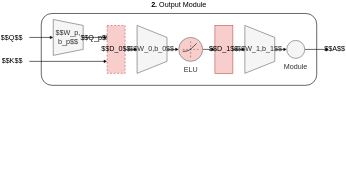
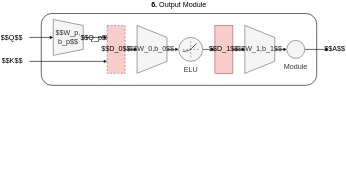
- <mxCell id="3" value="&lt;b&gt;2.&amp;nbsp;&lt;/b&gt;Output Module" style="rounded=1;whiteSpace=wrap;html=1;fillColor=none;labelPosition=center;verticalLabelPosition=top;align=center;verticalAlign=bottom;spacingTop=0;spacingBottom=5;" parent="1" vertex="1"><mxGeometry x="40" y="20" width="460" height="120" as="geometry" /></mxCell>
+ <mxCell id="3" value="&lt;b&gt;6.&amp;nbsp;&lt;/b&gt;Output Module" style="rounded=1;whiteSpace=wrap;html=1;fillColor=none;labelPosition=center;verticalLabelPosition=top;align=center;verticalAlign=bottom;spacingTop=0;spacingBottom=5;" parent="1" vertex="1"><mxGeometry x="40" y="20" width="460" height="120" as="geometry" /></mxCell>
- <mxCell id="20" value="ELU" style="ellipse;whiteSpace=wrap;html=1;fillColor=#f8cecc;fontSize=12;strokeColor=#666666;fontColor=#333333;labelPosition=center;verticalLabelPosition=bottom;align=center;verticalAlign=top;" vertex="1" parent="19"><mxGeometry width="40" height="40" as="geometry" /></mxCell>
+ <mxCell id="20" value="ELU" style="ellipse;whiteSpace=wrap;html=1;fillColor=#f5f5f5;fontSize=12;strokeColor=#666666;fontColor=#333333;labelPosition=center;verticalLabelPosition=bottom;align=center;verticalAlign=top;" vertex="1" parent="19"><mxGeometry width="40" height="40" as="geometry" /></mxCell>
